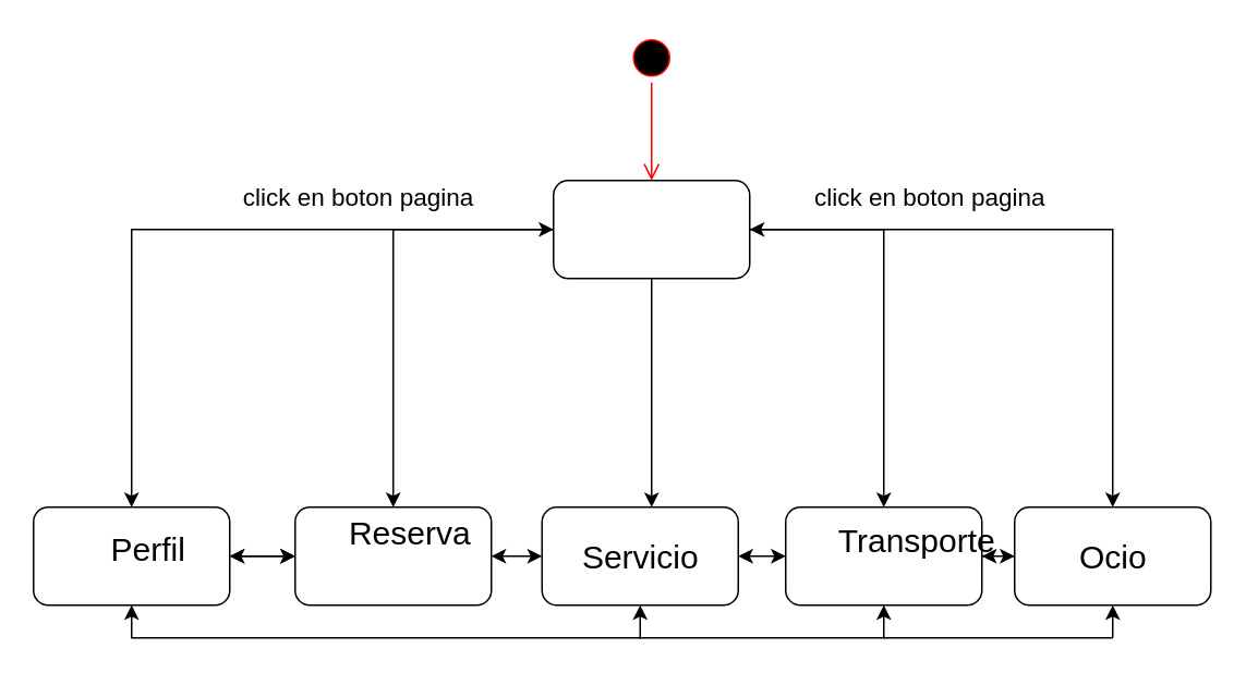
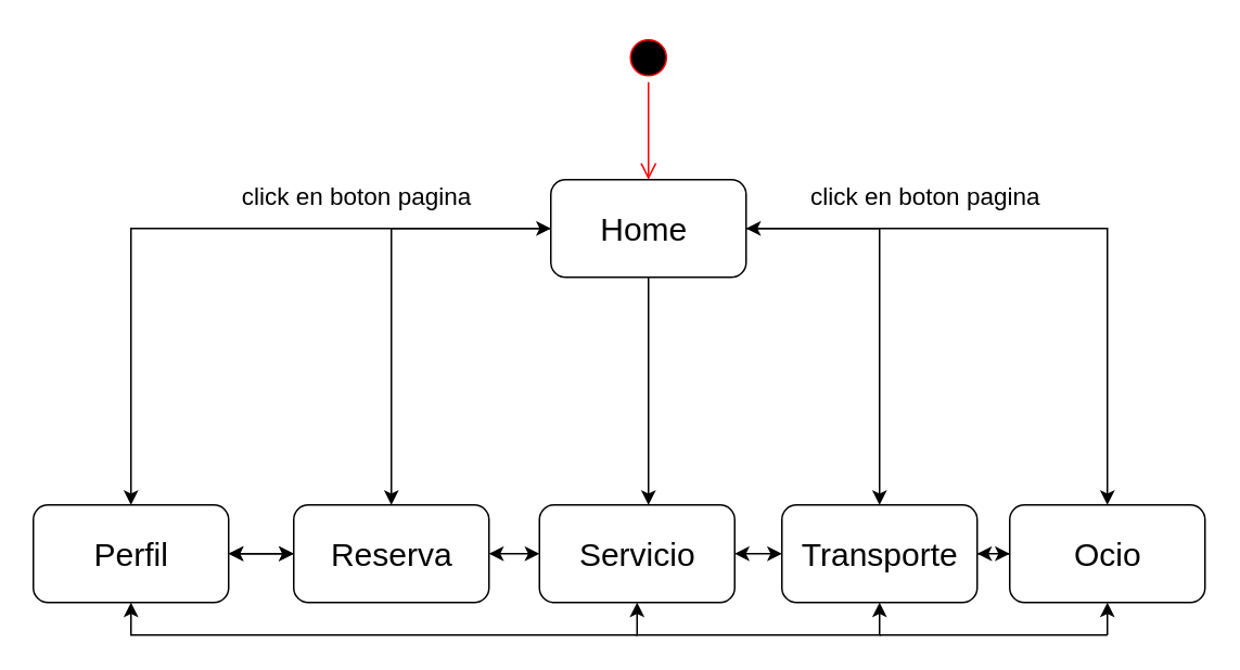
+ <mxCell id="10" value="&lt;font style=&quot;font-size: 20px&quot;&gt;Home&lt;br&gt;&lt;/font&gt;" style="text;html=1;strokeColor=none;fillColor=none;align=center;verticalAlign=middle;whiteSpace=wrap;rounded=0;" vertex="1" parent="1"><mxGeometry x="352" y="130" width="87" height="20" as="geometry" /></mxCell>
- <mxCell id="17" value="&lt;span style=&quot;font-size: 20px&quot;&gt;Reserva&lt;/span&gt;" style="text;html=1;strokeColor=none;fillColor=none;align=center;verticalAlign=middle;whiteSpace=wrap;rounded=0;" vertex="1" parent="1"><mxGeometry x="215.5" y="315" width="69" height="20" as="geometry" /></mxCell>
+ <mxCell id="17" value="&lt;span style=&quot;font-size: 20px&quot;&gt;Reserva&lt;/span&gt;" style="text;html=1;strokeColor=none;fillColor=none;align=center;verticalAlign=middle;whiteSpace=wrap;rounded=0;" vertex="1" parent="1"><mxGeometry x="205.5" y="330" width="69" height="20" as="geometry" /></mxCell>
- <mxCell id="23" value="&lt;span style=&quot;font-size: 20px&quot;&gt;Transporte&lt;/span&gt;" style="text;html=1;strokeColor=none;fillColor=none;align=center;verticalAlign=middle;whiteSpace=wrap;rounded=0;" vertex="1" parent="1"><mxGeometry x="525.5" y="320" width="69" height="20" as="geometry" /></mxCell>
+ <mxCell id="23" value="&lt;span style=&quot;font-size: 20px&quot;&gt;Transporte&lt;/span&gt;" style="text;html=1;strokeColor=none;fillColor=none;align=center;verticalAlign=middle;whiteSpace=wrap;rounded=0;" vertex="1" parent="1"><mxGeometry x="505.5" y="330" width="69" height="20" as="geometry" /></mxCell>
- <mxCell id="14" value="&lt;span style=&quot;font-size: 20px&quot;&gt;Perfil&lt;/span&gt;" style="text;html=1;strokeColor=none;fillColor=none;align=center;verticalAlign=middle;whiteSpace=wrap;rounded=0;" vertex="1" parent="1"><mxGeometry x="55.5" y="325" width="69" height="20" as="geometry" /></mxCell>
+ <mxCell id="14" value="&lt;span style=&quot;font-size: 20px&quot;&gt;Perfil&lt;/span&gt;" style="text;html=1;strokeColor=none;fillColor=none;align=center;verticalAlign=middle;whiteSpace=wrap;rounded=0;" vertex="1" parent="1"><mxGeometry x="45.5" y="330" width="69" height="20" as="geometry" /></mxCell>
